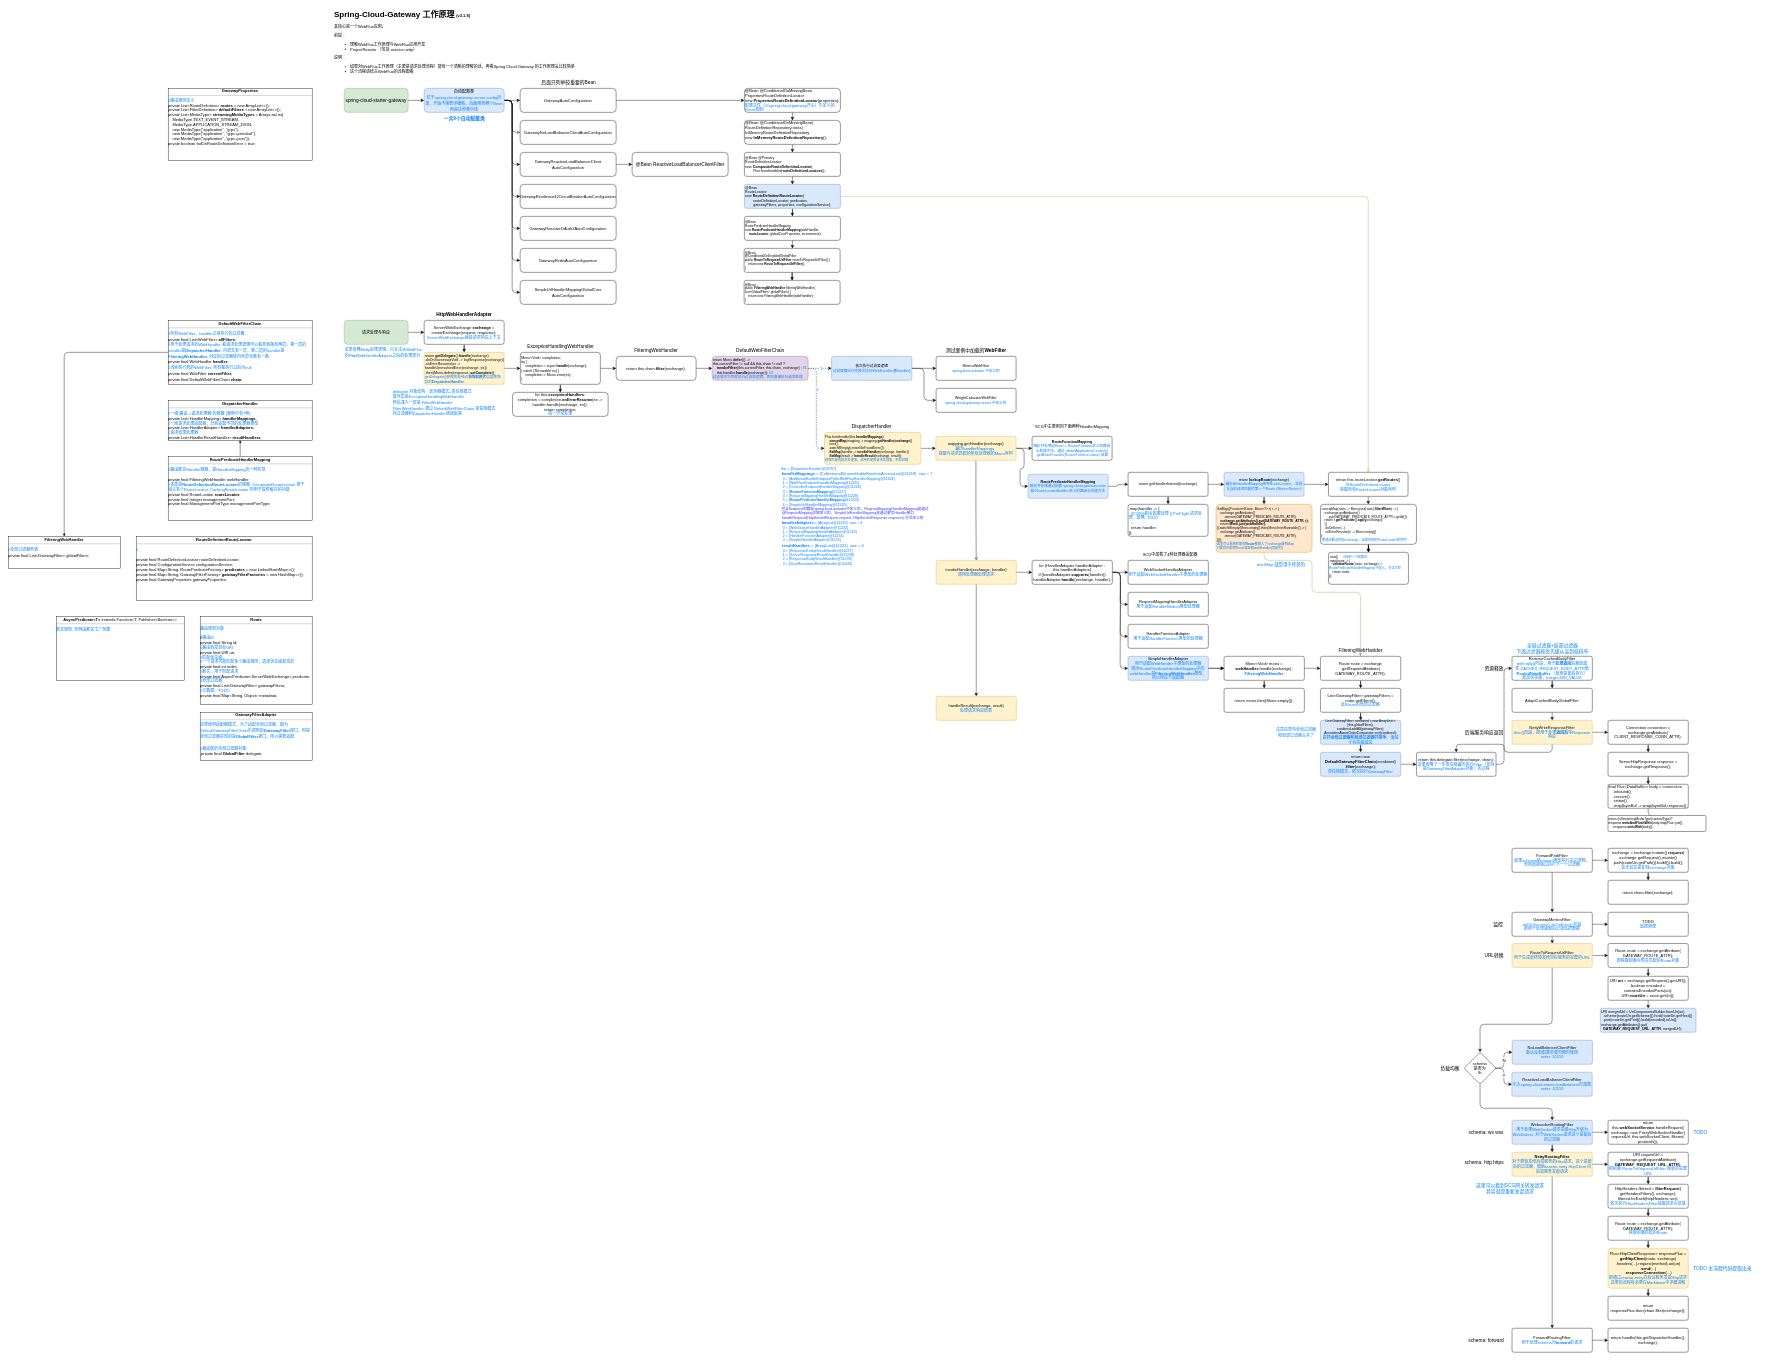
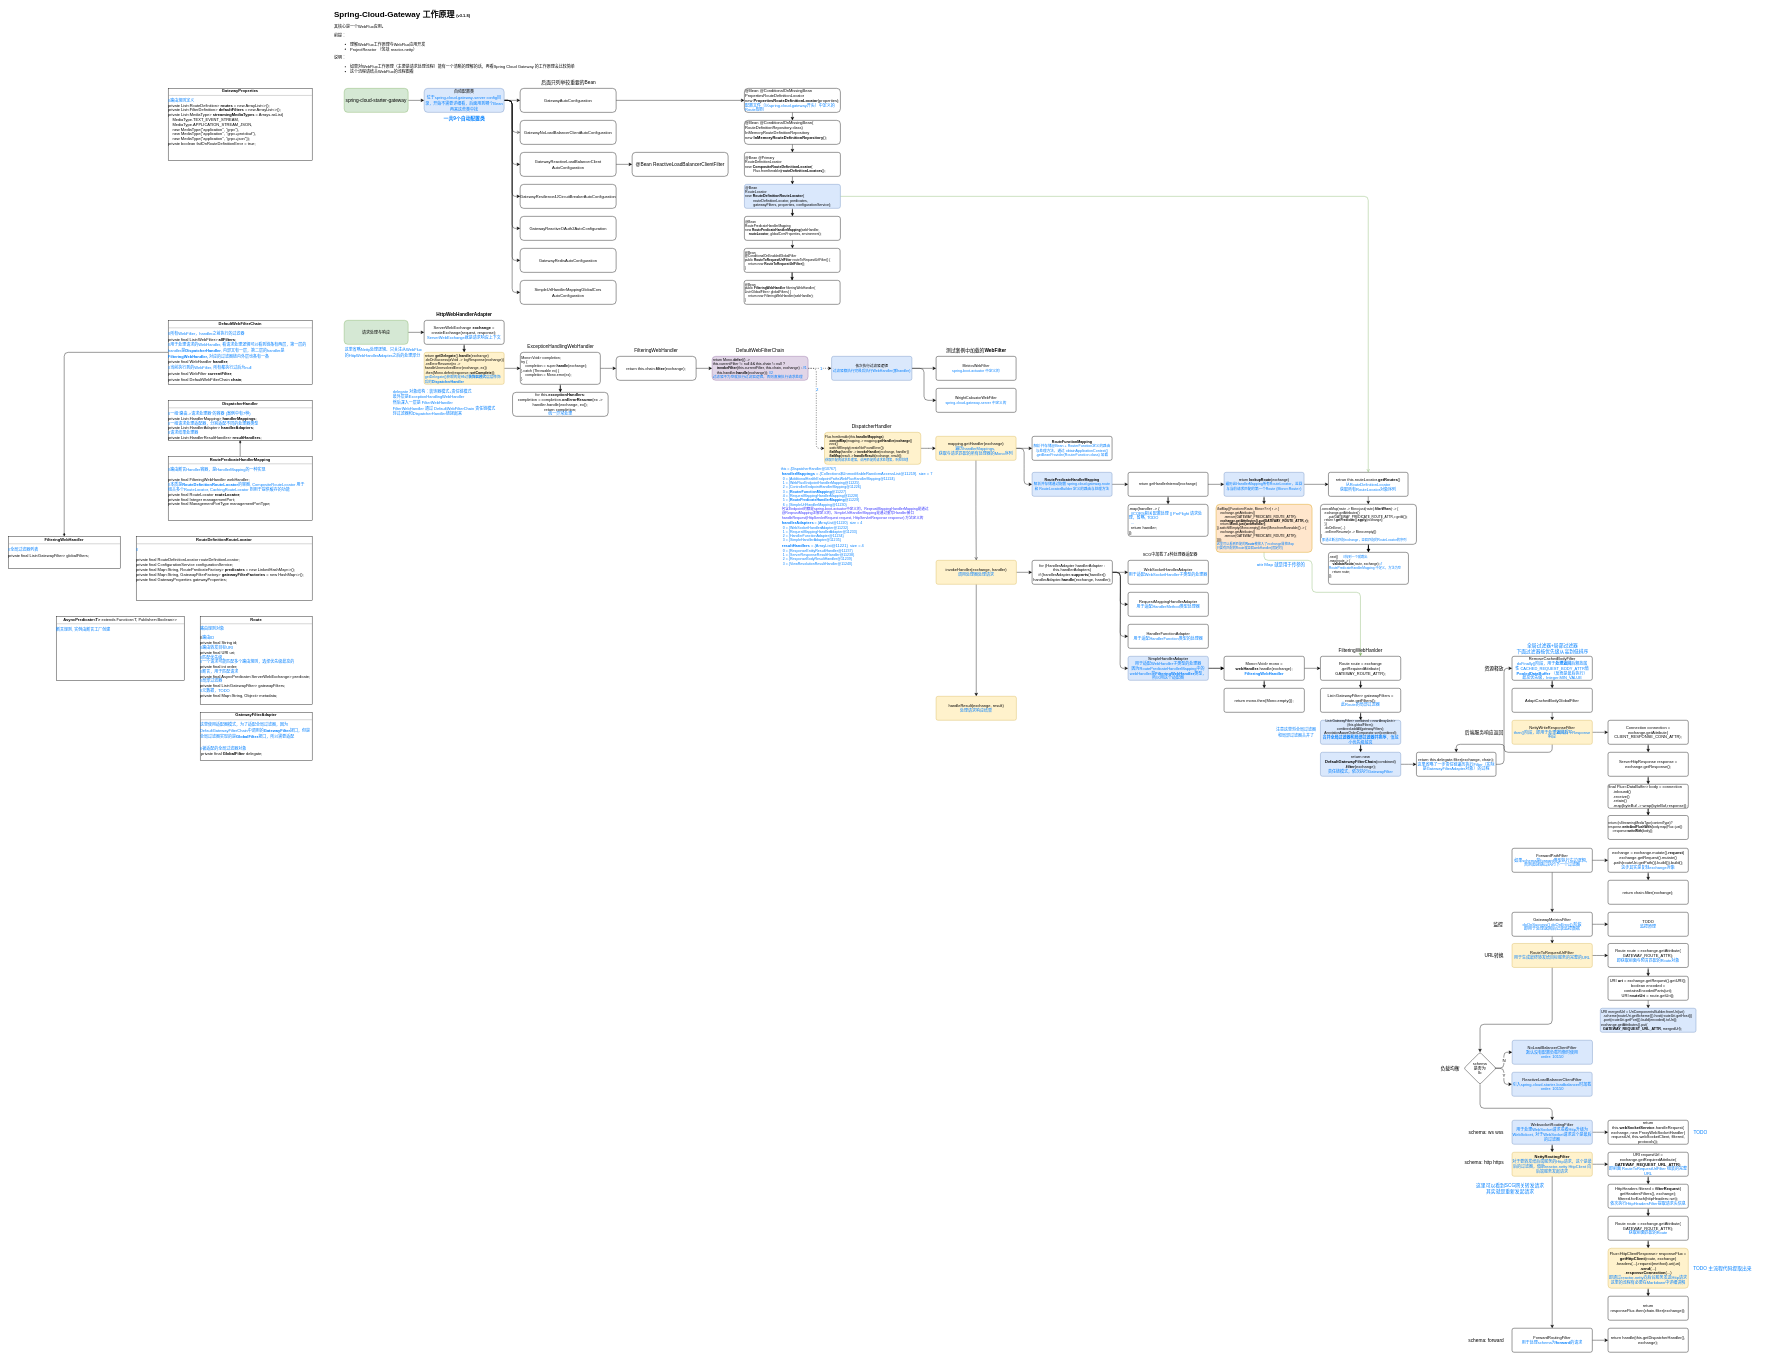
- <mxCell id="70" value="&lt;font style=&quot;font-size: 10px;&quot;&gt;SCG中主要用到下面两种HandlerMapping&lt;/font&gt;" style="text;html=1;align=center;verticalAlign=middle;resizable=0;points=[];autosize=1;strokeColor=none;fillColor=none;" parent="1" vertex="1"><mxGeometry x="2575" y="1050" width="210" height="30" as="geometry" /></mxCell>
- <mxCell id="69" value="&lt;div style=&quot;font-size: 9px;&quot;&gt;&lt;b&gt;RoutePredicateHandlerMapping&lt;/b&gt;&lt;/div&gt;&lt;div style=&quot;font-size: 9px;&quot;&gt;&lt;font style=&quot;font-size: 9px;&quot; color=&quot;#007fff&quot;&gt;&lt;font style=&quot;font-size: 9px;&quot;&gt;解析并存储通过配置 spring.cloud.gateway.route和&amp;nbsp;&lt;/font&gt;&lt;font style=&quot;font-size: 9px;&quot;&gt;RouteLocatorBuilder 定义的路由与处理方法&lt;/font&gt;&lt;/font&gt;&lt;br&gt;&lt;/div&gt;" style="rounded=1;whiteSpace=wrap;html=1;fontSize=10;align=center;arcSize=8;fillColor=#dae8fc;strokeColor=#6c8ebf;" parent="1" vertex="1"><mxGeometry x="2570" y="1185" width="200" height="60" as="geometry" /></mxCell>
+ <mxCell id="69" value="&lt;div style=&quot;font-size: 9px;&quot;&gt;&lt;b&gt;RoutePredicateHandlerMapping&lt;/b&gt;&lt;/div&gt;&lt;div style=&quot;font-size: 9px;&quot;&gt;&lt;font style=&quot;font-size: 9px;&quot; color=&quot;#007fff&quot;&gt;&lt;font style=&quot;font-size: 9px;&quot;&gt;解析并存储通过配置 spring.cloud.gateway.route和&amp;nbsp;&lt;/font&gt;&lt;font style=&quot;font-size: 9px;&quot;&gt;RouteLocatorBuilder 定义的路由与处理方法&lt;/font&gt;&lt;/font&gt;&lt;br&gt;&lt;/div&gt;" style="rounded=1;whiteSpace=wrap;html=1;fontSize=10;align=center;arcSize=8;fillColor=#dae8fc;strokeColor=#6c8ebf;" parent="1" vertex="1"><mxGeometry x="2580" y="1180" width="200" height="60" as="geometry" /></mxCell>
- <mxCell id="151" value="&lt;div style=&quot;&quot;&gt;&lt;div style=&quot;font-size: 8px;&quot;&gt;&lt;div style=&quot;text-align: left;&quot;&gt;&lt;div&gt;return (isStreamingMediaType(contentType)&lt;span style=&quot;background-color: initial;&quot;&gt;? response.&lt;b&gt;writeAndFlushWith&lt;/b&gt;(body.map(Flux::just))&lt;/span&gt;&lt;/div&gt;&lt;div&gt;&lt;span style=&quot;&quot;&gt;&lt;/span&gt;&lt;/div&gt;&lt;div&gt;&lt;span style=&quot;&quot;&gt;&lt;span style=&quot;white-space: pre;&quot;&gt;&amp;nbsp;&amp;nbsp;&amp;nbsp;&amp;nbsp;&lt;/span&gt;&lt;/span&gt;: response.&lt;b&gt;writeWith&lt;/b&gt;(body));&lt;/div&gt;&lt;/div&gt;&lt;/div&gt;&lt;/div&gt;" style="rounded=1;whiteSpace=wrap;html=1;fontSize=10;align=center;arcSize=8;" parent="1" vertex="1"><mxGeometry x="4020" y="2038" width="245" height="40" as="geometry" /></mxCell>
+ <mxCell id="151" value="&lt;div style=&quot;&quot;&gt;&lt;div style=&quot;font-size: 8px;&quot;&gt;&lt;div style=&quot;text-align: left;&quot;&gt;&lt;div&gt;return (isStreamingMediaType(contentType)&lt;span style=&quot;background-color: initial;&quot;&gt;? response.&lt;b&gt;writeAndFlushWith&lt;/b&gt;(body.map(Flux::just))&lt;/span&gt;&lt;/div&gt;&lt;div&gt;&lt;span style=&quot;&quot;&gt;&lt;/span&gt;&lt;/div&gt;&lt;div&gt;&lt;span style=&quot;&quot;&gt;&lt;span style=&quot;white-space: pre;&quot;&gt;&amp;nbsp;&amp;nbsp;&amp;nbsp;&amp;nbsp;&lt;/span&gt;&lt;/span&gt;: response.&lt;b&gt;writeWith&lt;/b&gt;(body));&lt;/div&gt;&lt;/div&gt;&lt;/div&gt;&lt;/div&gt;" style="rounded=1;whiteSpace=wrap;html=1;fontSize=10;align=center;arcSize=8;" parent="1" vertex="1"><mxGeometry x="4020" y="2038" width="200.75" height="60" as="geometry" /></mxCell>
